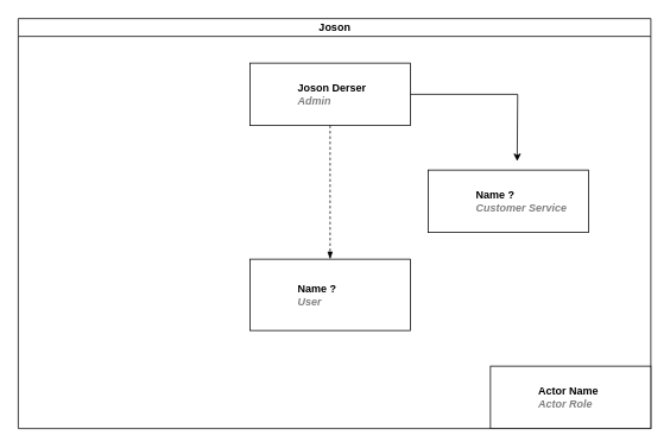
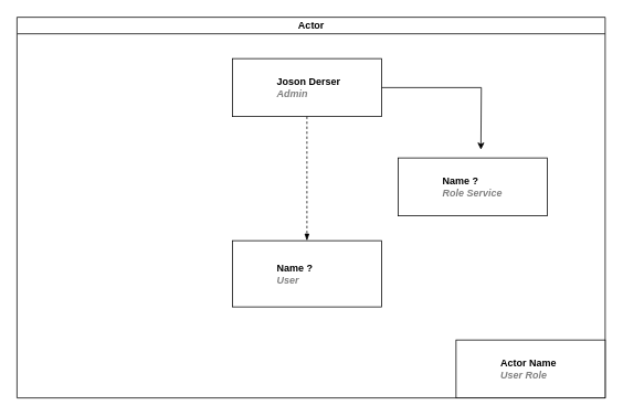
- <mxCell id="2" value="Joson" style="swimlane;html=1;startSize=20;horizontal=1;containerType=tree;glass=0;" parent="1" vertex="1"><mxGeometry x="20" width="710" height="460" as="geometry" y="20" /></mxCell>
+ <mxCell id="2" value="Actor" style="swimlane;html=1;startSize=20;horizontal=1;containerType=tree;glass=0;" parent="1" vertex="1"><mxGeometry x="20" width="710" height="460" as="geometry" y="20" /></mxCell>
- <mxCell id="8" value="Name ?&lt;br&gt;&lt;font color=&quot;#808080&quot;&gt;&lt;i&gt;Customer Service&lt;/i&gt;&lt;/font&gt;" style="label;image=https://cdn3.iconfinder.com/data/icons/user-avatars-1/512/users-3-128.png;whiteSpace=wrap;html=1;rounded=0;glass=0;treeMoving=1;treeFolding=1;" vertex="1" parent="2"><mxGeometry x="460" y="170" width="180" height="70" as="geometry" /></mxCell>
+ <mxCell id="8" value="Name ?&lt;br&gt;&lt;font color=&quot;#808080&quot;&gt;&lt;i&gt;Role Service&lt;/i&gt;&lt;/font&gt;" style="label;image=https://cdn3.iconfinder.com/data/icons/user-avatars-1/512/users-3-128.png;whiteSpace=wrap;html=1;rounded=0;glass=0;treeMoving=1;treeFolding=1;" vertex="1" parent="2"><mxGeometry x="460" y="170" width="180" height="70" as="geometry" /></mxCell>
- <mxCell id="7" value="Actor Name&lt;br&gt;&lt;font color=&quot;#808080&quot;&gt;&lt;i&gt;Actor Role&lt;/i&gt;&lt;/font&gt;" style="label;image=https://cdn3.iconfinder.com/data/icons/user-avatars-1/512/users-3-128.png;whiteSpace=wrap;html=1;rounded=0;glass=0;treeMoving=1;treeFolding=1;" parent="2" vertex="1"><mxGeometry x="530" y="390" width="180" height="70" as="geometry" /></mxCell>
+ <mxCell id="7" value="Actor Name&lt;br&gt;&lt;font color=&quot;#808080&quot;&gt;&lt;i&gt;User Role&lt;/i&gt;&lt;/font&gt;" style="label;image=https://cdn3.iconfinder.com/data/icons/user-avatars-1/512/users-3-128.png;whiteSpace=wrap;html=1;rounded=0;glass=0;treeMoving=1;treeFolding=1;" parent="2" vertex="1"><mxGeometry x="530" y="390" width="180" height="70" as="geometry" /></mxCell>
